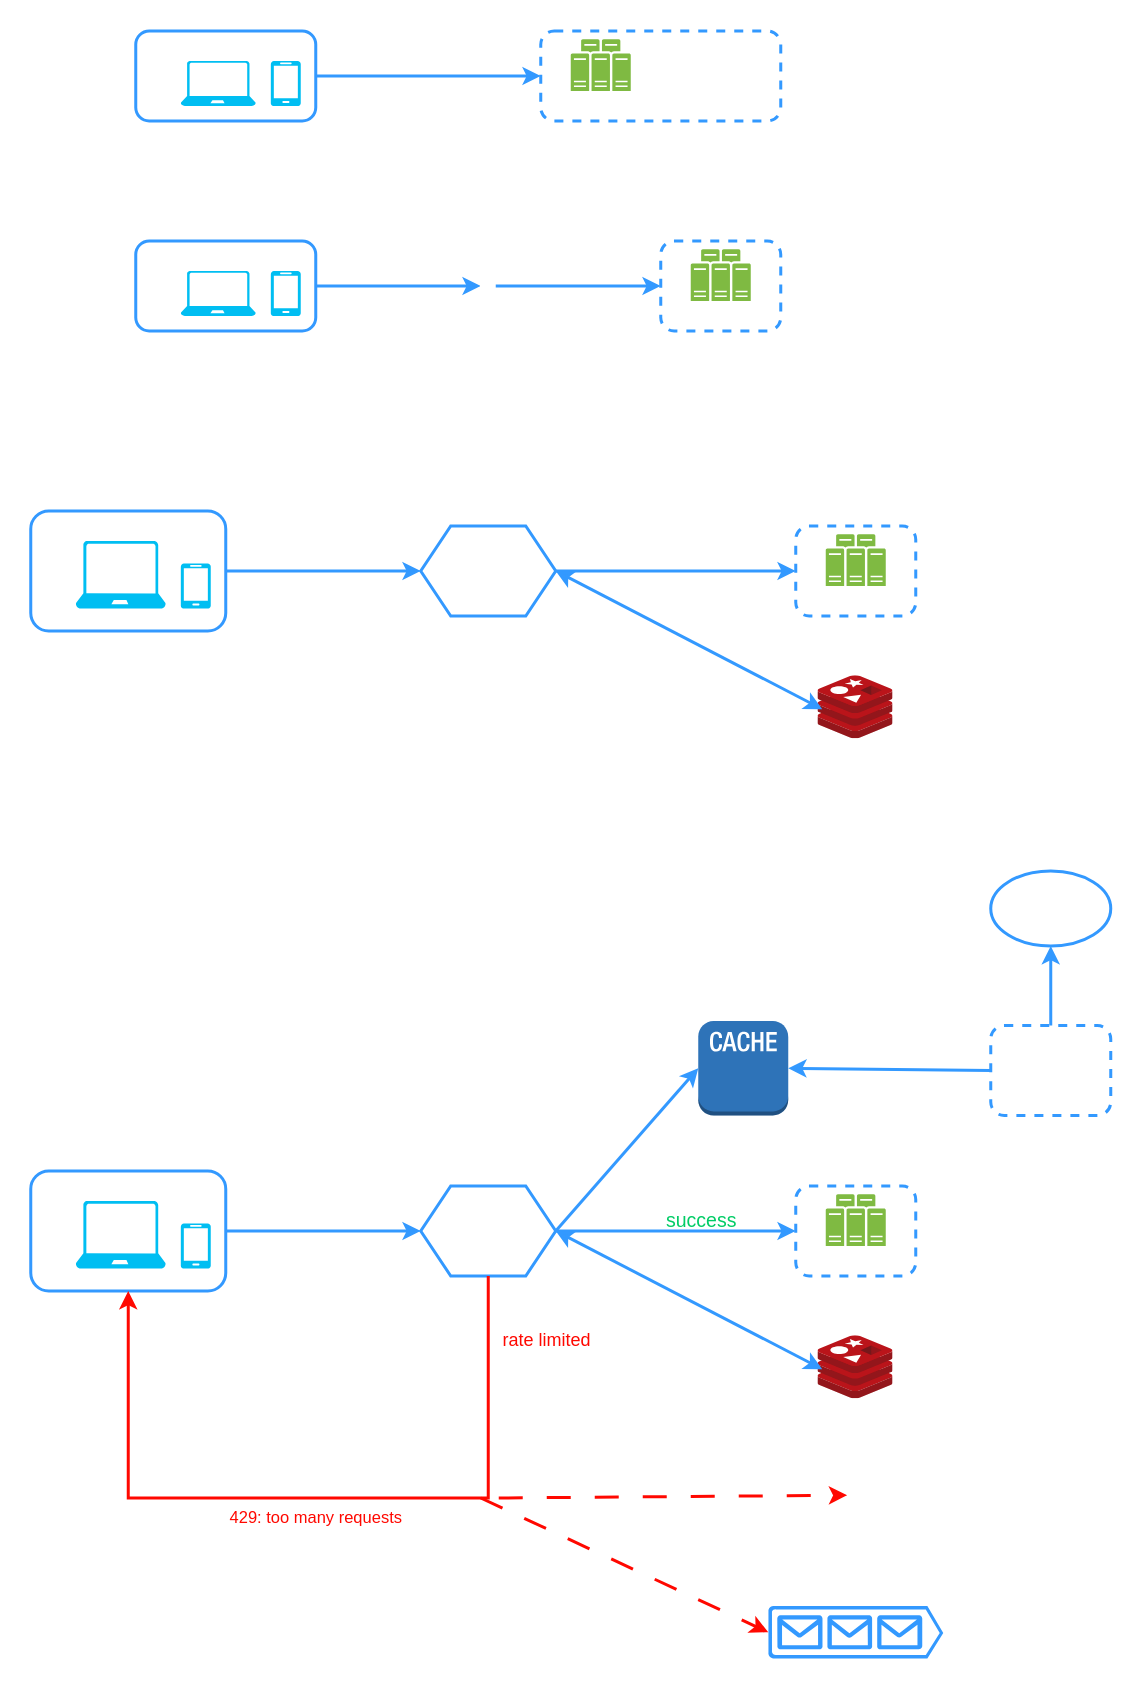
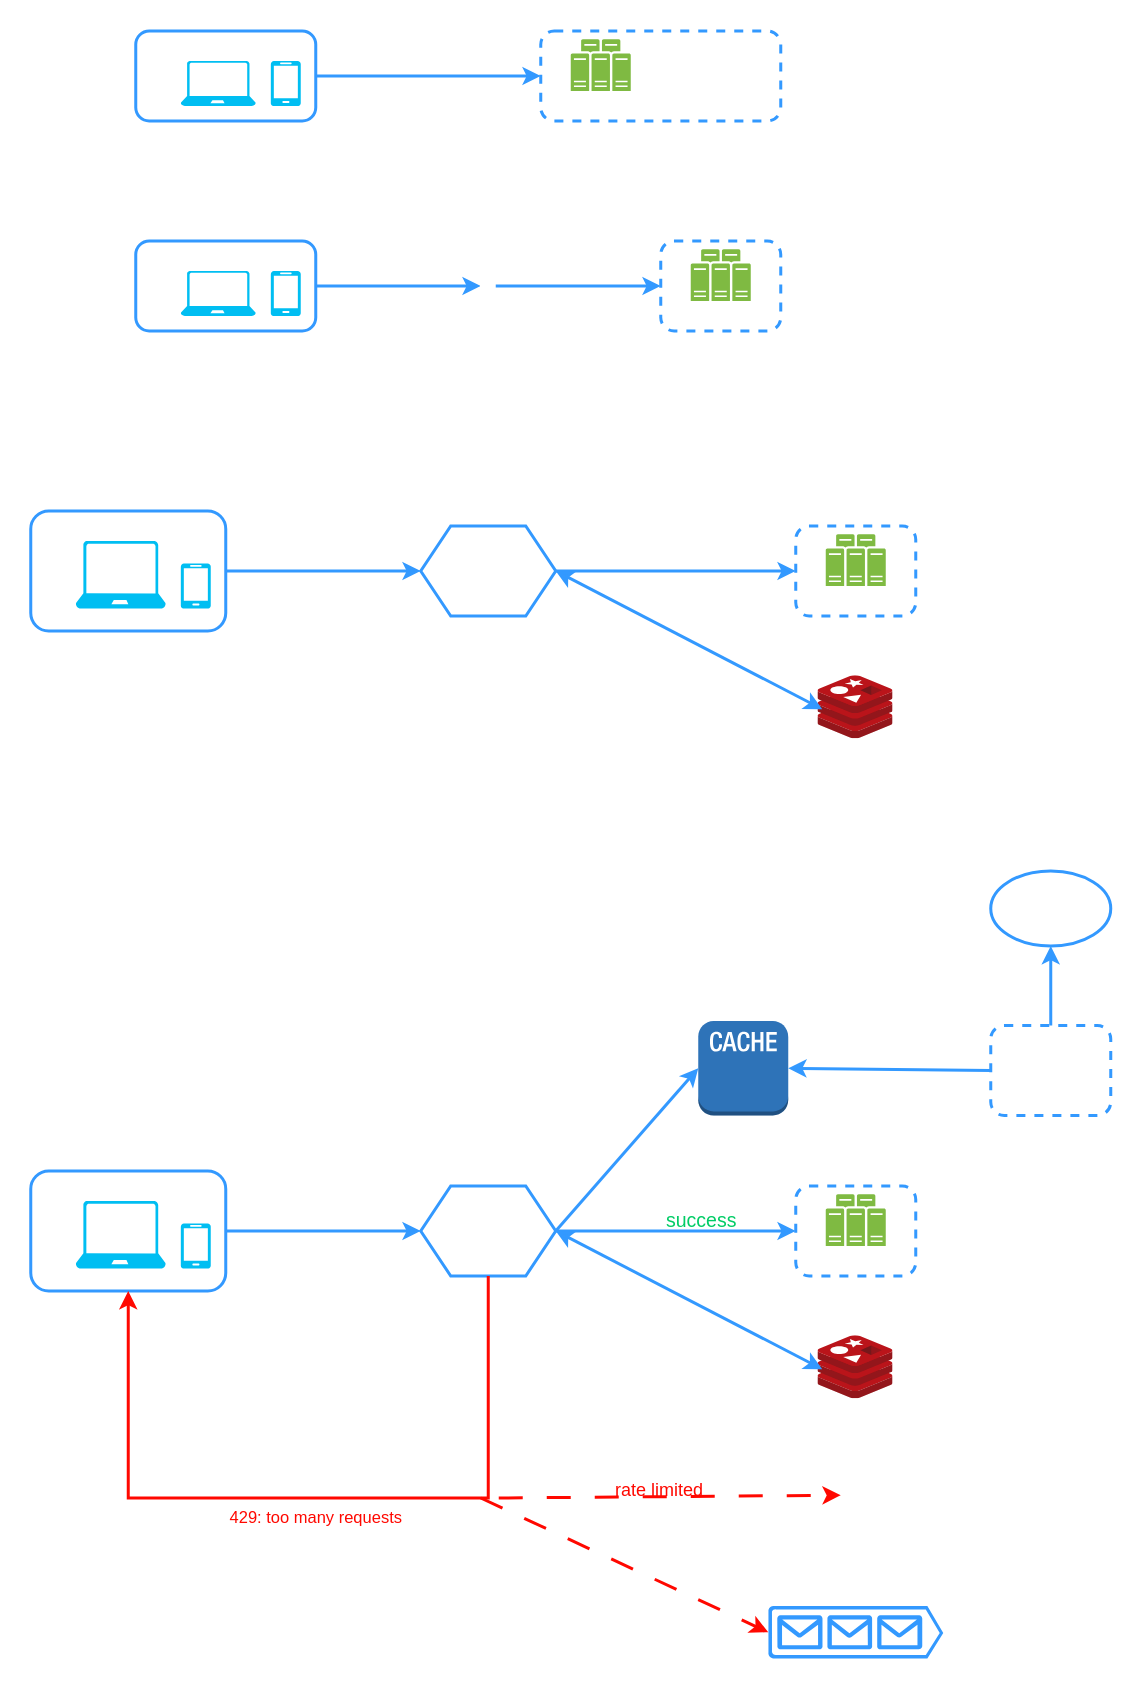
- <mxCell id="51" value="&lt;font color=&quot;#ff0800&quot;&gt;rate limited&amp;nbsp;&lt;/font&gt;" style="text;html=1;align=center;verticalAlign=middle;whiteSpace=wrap;rounded=0;" vertex="1" parent="1"><mxGeometry x="330" y="878" width="72" height="30" as="geometry" /></mxCell>
+ <mxCell id="51" value="&lt;font color=&quot;#ff0800&quot;&gt;rate limited&amp;nbsp;&lt;/font&gt;" style="text;html=1;align=center;verticalAlign=middle;whiteSpace=wrap;rounded=0;" vertex="1" parent="1"><mxGeometry x="405" y="978" width="72" height="30" as="geometry" /></mxCell>
- <mxCell id="45" value="Request dropped" style="verticalLabelPosition=bottom;verticalAlign=top;html=1;shape=mxgraph.basic.drop;rounded=1;strokeColor=#FFFFFF;align=center;fontFamily=Helvetica;fontSize=11;fontColor=#FFFFFF;labelBackgroundColor=none;fillColor=none;strokeWidth=2;" vertex="1" parent="1"><mxGeometry x="552.5" y="980" width="55" height="50" as="geometry" /></mxCell>
+ <mxCell id="45" value="Request dropped" style="verticalLabelPosition=bottom;verticalAlign=top;html=1;shape=mxgraph.basic.drop;rounded=1;strokeColor=#FFFFFF;align=center;fontFamily=Helvetica;fontSize=11;fontColor=#FFFFFF;labelBackgroundColor=none;fillColor=none;strokeWidth=2;" vertex="1" parent="1"><mxGeometry x="552.5" y="980" width="35" height="50" as="geometry" /></mxCell>
